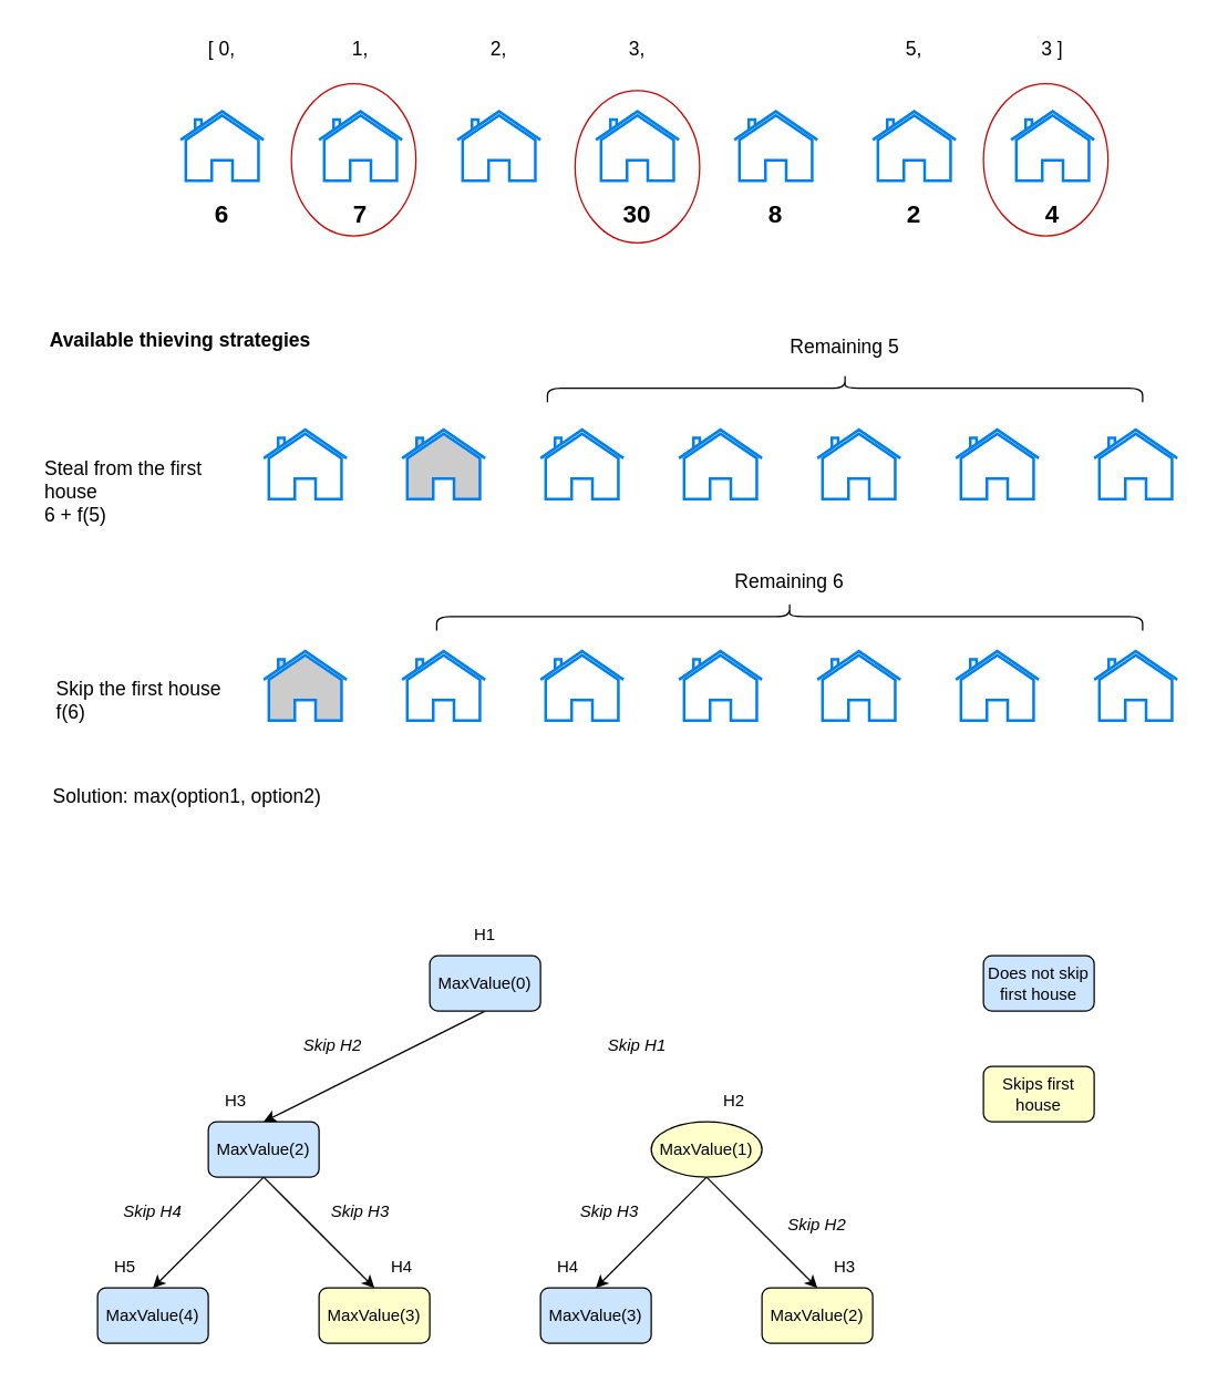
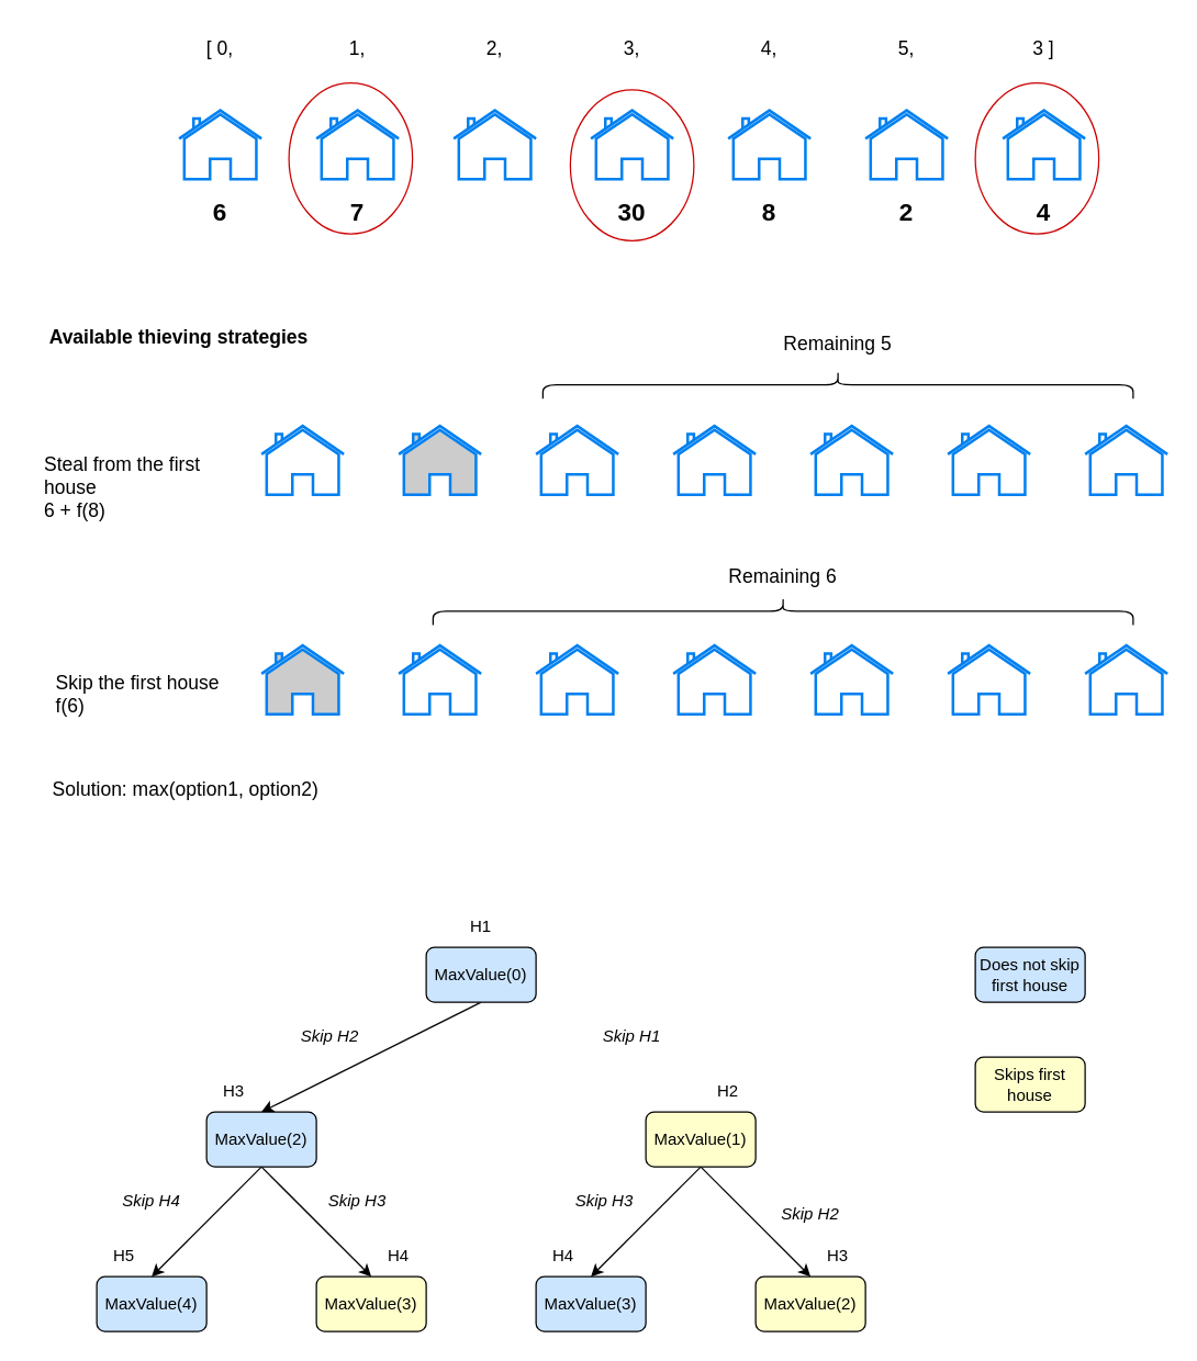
+ <mxCell id="71" value="&lt;font style=&quot;font-size: 14px;&quot;&gt;4,&lt;/font&gt;" style="text;html=1;strokeColor=none;fillColor=none;align=center;verticalAlign=middle;whiteSpace=wrap;rounded=0;" vertex="1" parent="1"><mxGeometry x="530" y="20" width="60" height="30" as="geometry" /></mxCell>
- <mxCell id="31" value="&lt;span style=&quot;font-size: 14px;&quot;&gt;Steal from the first house&lt;br&gt;6 + f(5)&lt;/span&gt;" style="text;html=1;strokeColor=none;fillColor=none;align=left;verticalAlign=middle;whiteSpace=wrap;rounded=0;" parent="1" vertex="1"><mxGeometry x="30" y="330" width="120" height="50" as="geometry" /></mxCell>
+ <mxCell id="31" value="&lt;span style=&quot;font-size: 14px;&quot;&gt;Steal from the first house&lt;br&gt;6 + f(8)&lt;/span&gt;" style="text;html=1;strokeColor=none;fillColor=none;align=left;verticalAlign=middle;whiteSpace=wrap;rounded=0;" parent="1" vertex="1"><mxGeometry x="30" y="330" width="120" height="50" as="geometry" /></mxCell>
- <mxCell id="44" value="MaxValue(1)" style="ellipse;whiteSpace=wrap;html=1;align=center;fillColor=#FFFFCC;" parent="1" vertex="1"><mxGeometry x="470" y="810" width="80" height="40" as="geometry" /></mxCell>
+ <mxCell id="44" value="MaxValue(1)" style="rounded=1;whiteSpace=wrap;html=1;align=center;fillColor=#FFFFCC;" parent="1" vertex="1"><mxGeometry x="470" y="810" width="80" height="40" as="geometry" /></mxCell>
